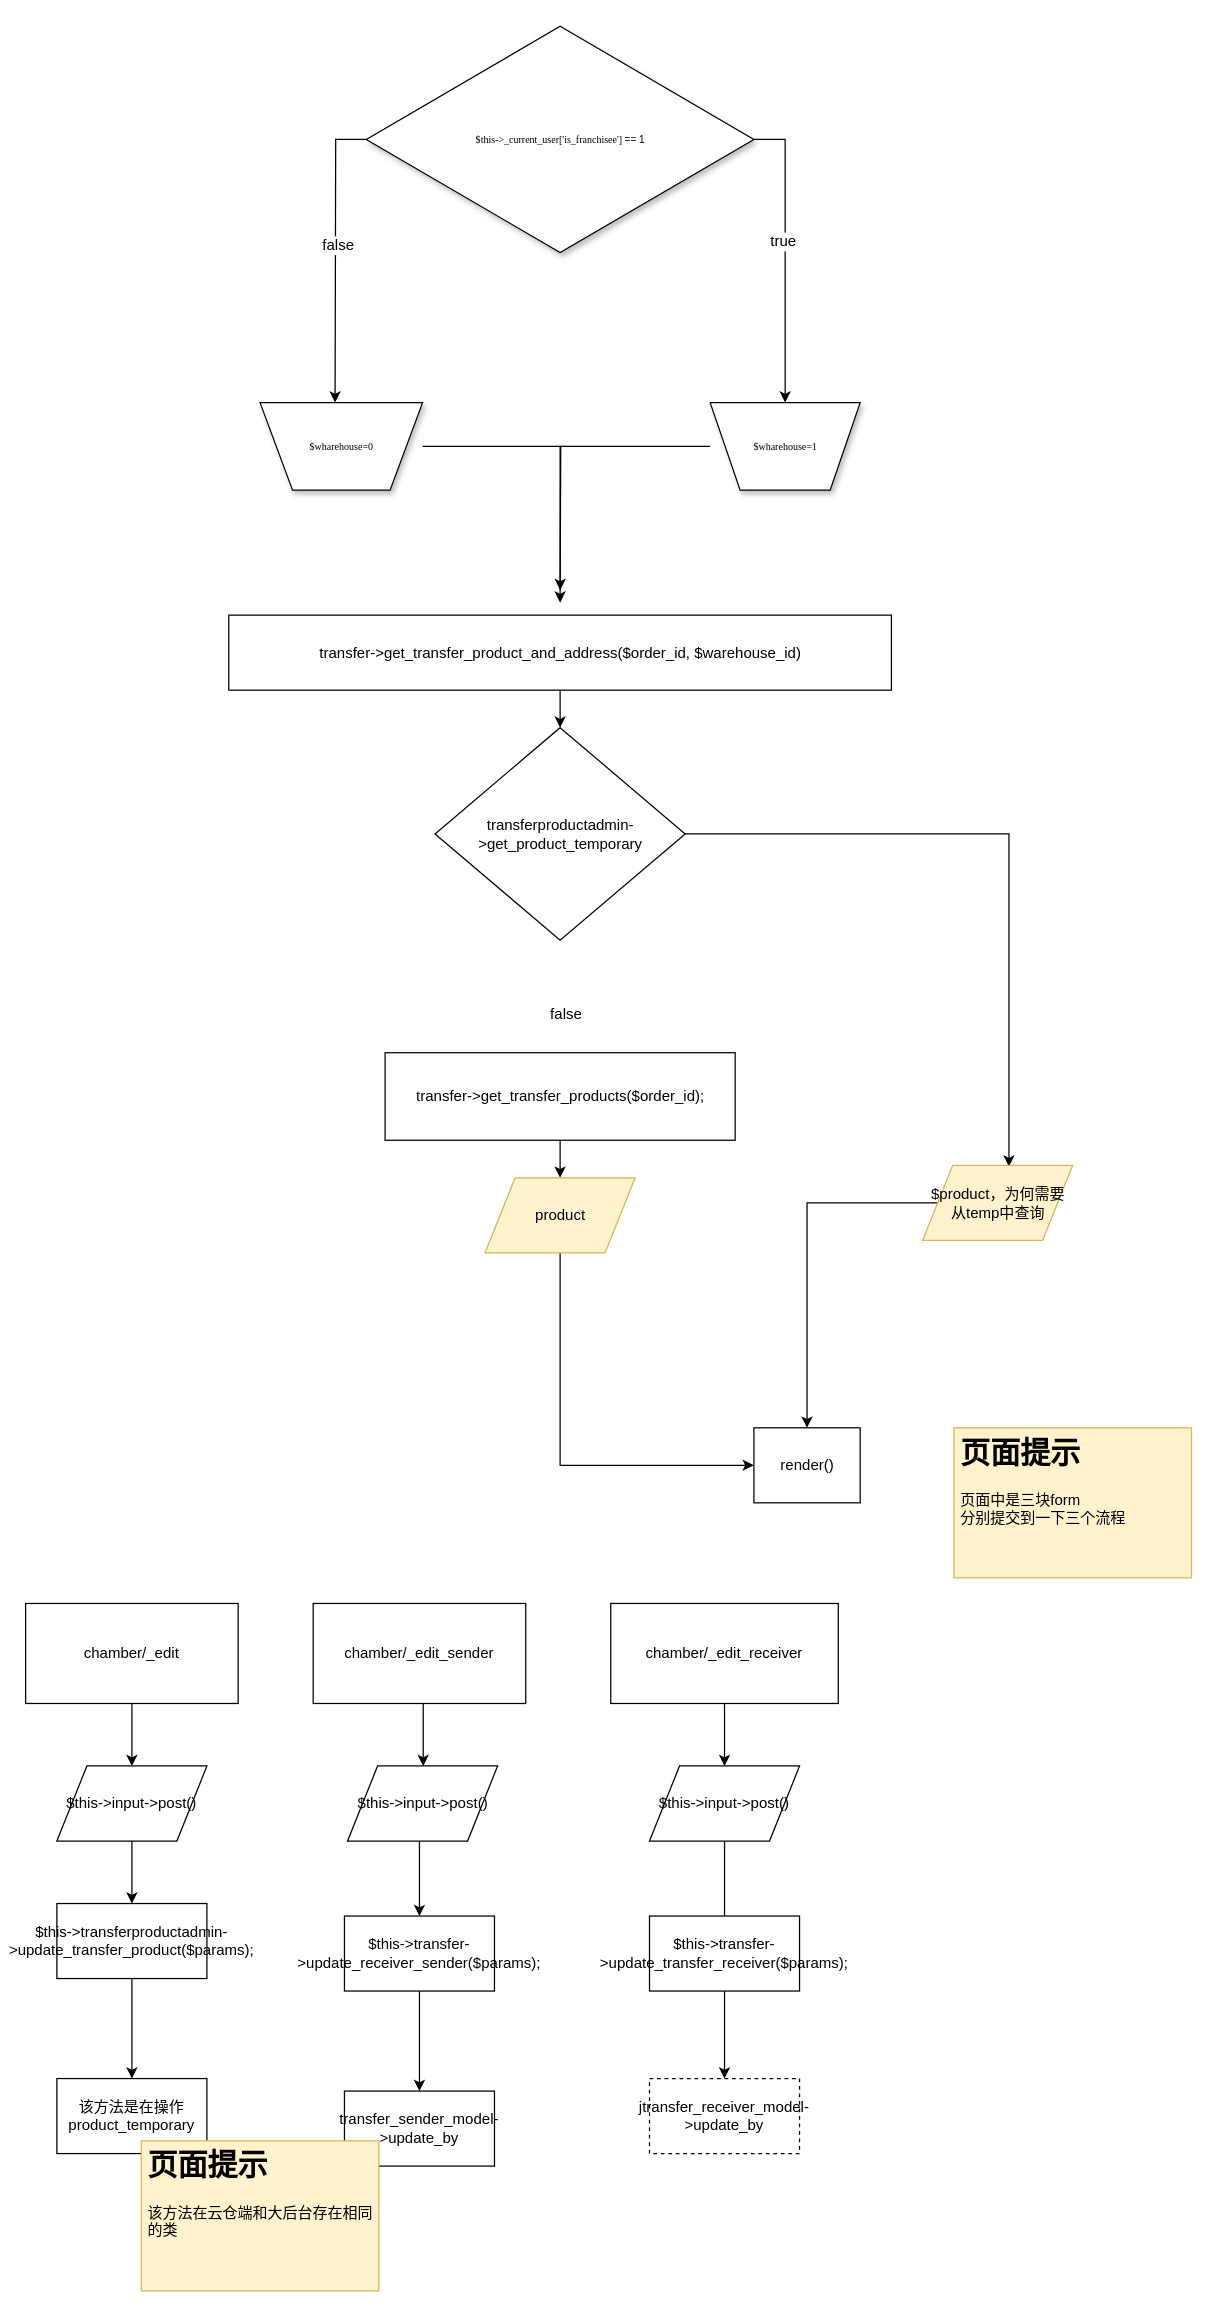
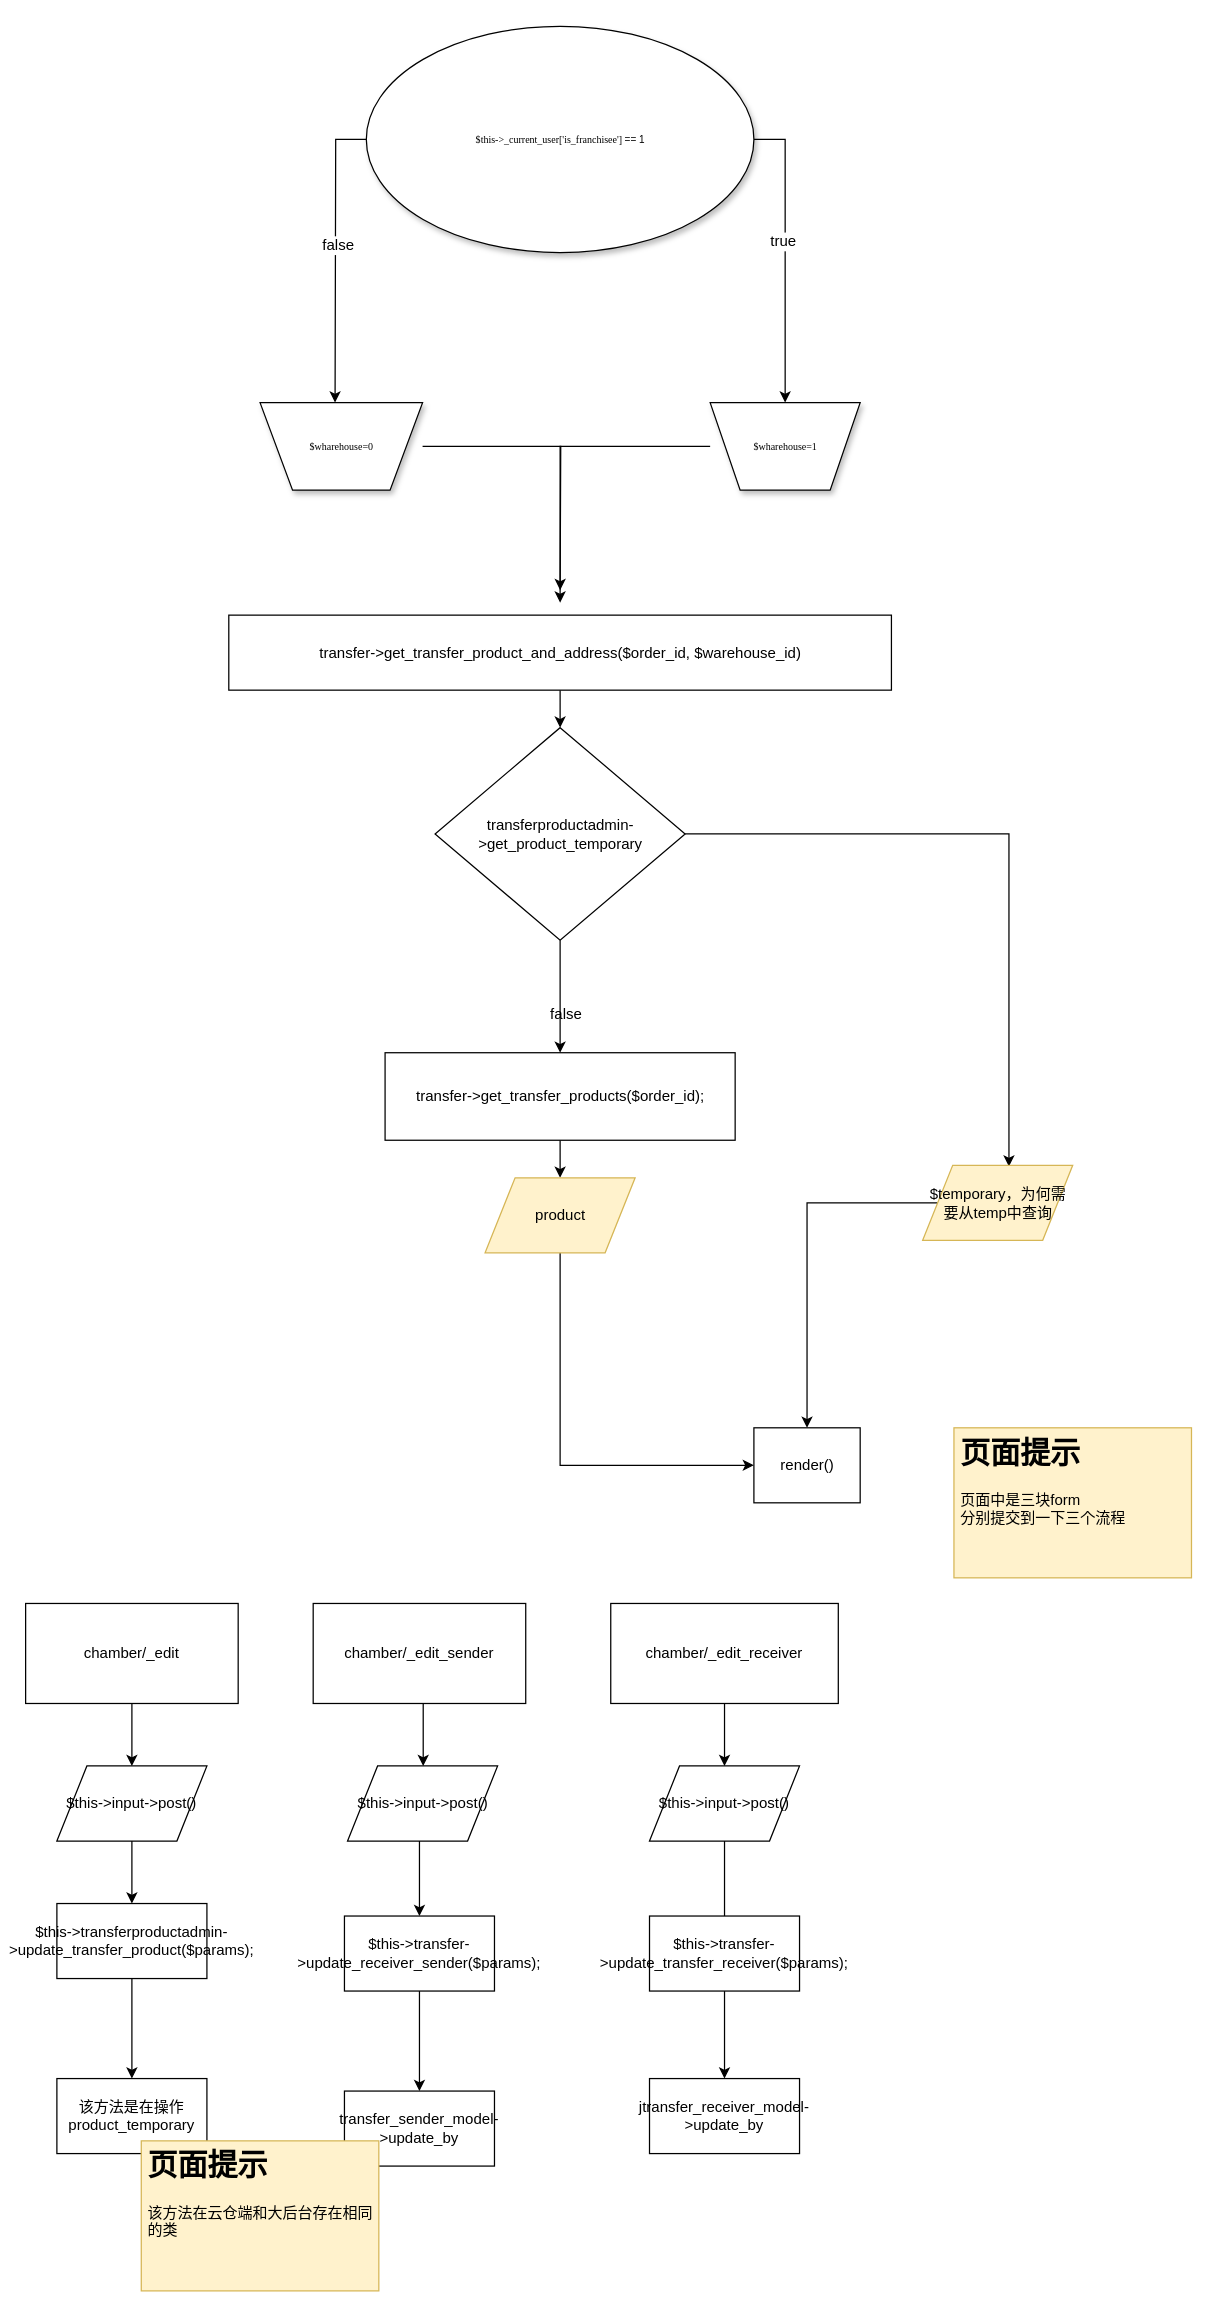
- <mxCell id="6" value="$this-&amp;gt;_current_user['is_franchisee']&amp;nbsp;&lt;span style=&quot;font-family: &amp;#34;helvetica&amp;#34; ; white-space: nowrap ; background-color: rgb(255 , 255 , 255)&quot;&gt;== 1&lt;/span&gt;" style="rhombus;whiteSpace=wrap;html=1;rounded=0;shadow=1;labelBackgroundColor=none;strokeColor=#000000;strokeWidth=1;fillColor=#ffffff;fontFamily=Verdana;fontSize=8;fontColor=#000000;align=center;" parent="1" vertex="1"><mxGeometry x="292.5" y="20.5" width="310" height="181" as="geometry" /></mxCell>
+ <mxCell id="6" value="$this-&amp;gt;_current_user['is_franchisee']&amp;nbsp;&lt;span style=&quot;font-family: &amp;#34;helvetica&amp;#34; ; white-space: nowrap ; background-color: rgb(255 , 255 , 255)&quot;&gt;== 1&lt;/span&gt;" style="ellipse;whiteSpace=wrap;html=1;shadow=1;labelBackgroundColor=none;strokeColor=#000000;strokeWidth=1;fillColor=#ffffff;fontFamily=Verdana;fontSize=8;fontColor=#000000;align=center;" parent="1" vertex="1"><mxGeometry x="292.5" y="20.5" width="310" height="181" as="geometry" /></mxCell>
+ <mxCell id="14" style="edgeStyle=orthogonalEdgeStyle;rounded=0;orthogonalLoop=1;jettySize=auto;html=1;entryX=0.5;entryY=0;entryDx=0;entryDy=0;" parent="1" source="15" target="19" edge="1"><mxGeometry relative="1" as="geometry"><mxPoint x="447.5" y="811.5" as="targetPoint" /></mxGeometry></mxCell>
- <mxCell id="17" value="&lt;span style=&quot;white-space: normal&quot;&gt;$product，为何需要从temp中查询&lt;/span&gt;" style="shape=parallelogram;perimeter=parallelogramPerimeter;whiteSpace=wrap;html=1;fillColor=#fff2cc;strokeColor=#d6b656;" parent="1" vertex="1"><mxGeometry x="737.5" y="931.5" width="120" height="60" as="geometry" /></mxCell>
+ <mxCell id="17" value="&lt;span style=&quot;white-space: normal&quot;&gt;$temporary，为何需要从temp中查询&lt;/span&gt;" style="shape=parallelogram;perimeter=parallelogramPerimeter;whiteSpace=wrap;html=1;fillColor=#fff2cc;strokeColor=#d6b656;" parent="1" vertex="1"><mxGeometry x="737.5" y="931.5" width="120" height="60" as="geometry" /></mxCell>
- <mxCell id="46" value="jtransfer_receiver_model-&amp;gt;update_by" style="rounded=0;whiteSpace=wrap;html=1;dashed=1;" vertex="1" parent="1"><mxGeometry x="519" y="1662" width="120" height="60" as="geometry" /></mxCell>
+ <mxCell id="46" value="jtransfer_receiver_model-&amp;gt;update_by" style="rounded=0;whiteSpace=wrap;html=1;" vertex="1" parent="1"><mxGeometry x="519" y="1662" width="120" height="60" as="geometry" /></mxCell>
